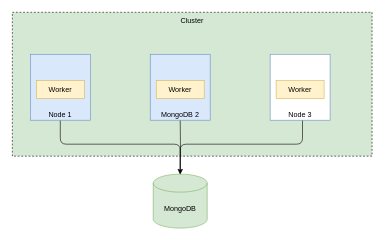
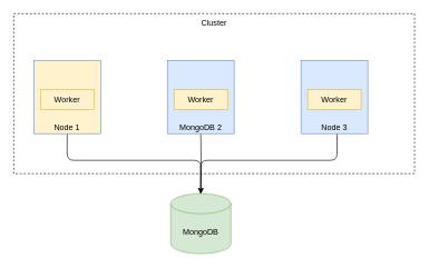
- <mxCell id="2" value="Cluster" style="rounded=0;whiteSpace=wrap;html=1;dashed=1;verticalAlign=top;fillColor=#d5e8d4;" parent="1" vertex="1"><mxGeometry x="20" y="20" width="600" height="240" as="geometry" /></mxCell>
+ <mxCell id="2" value="Cluster" style="rounded=0;whiteSpace=wrap;html=1;dashed=1;verticalAlign=top;" parent="1" vertex="1"><mxGeometry x="20" y="20" width="600" height="240" as="geometry" /></mxCell>
- <mxCell id="4" value="Node 1" style="rounded=0;whiteSpace=wrap;html=1;verticalAlign=bottom;fillColor=#dae8fc;strokeColor=#6c8ebf;" parent="1" vertex="1"><mxGeometry x="50" y="90" width="100" height="110" as="geometry" /></mxCell>
+ <mxCell id="4" value="Node 1" style="rounded=0;whiteSpace=wrap;html=1;verticalAlign=bottom;fillColor=#fff2cc;strokeColor=#6c8ebf;" parent="1" vertex="1"><mxGeometry x="50" y="90" width="100" height="110" as="geometry" /></mxCell>
- <mxCell id="11" value="Node 3" style="rounded=0;whiteSpace=wrap;html=1;verticalAlign=bottom;fillColor=#ffffff;strokeColor=#6c8ebf;" parent="1" vertex="1"><mxGeometry x="450" y="90" width="100" height="110" as="geometry" /></mxCell>
+ <mxCell id="11" value="Node 3" style="rounded=0;whiteSpace=wrap;html=1;verticalAlign=bottom;fillColor=#dae8fc;strokeColor=#6c8ebf;" parent="1" vertex="1"><mxGeometry x="450" y="90" width="100" height="110" as="geometry" /></mxCell>
